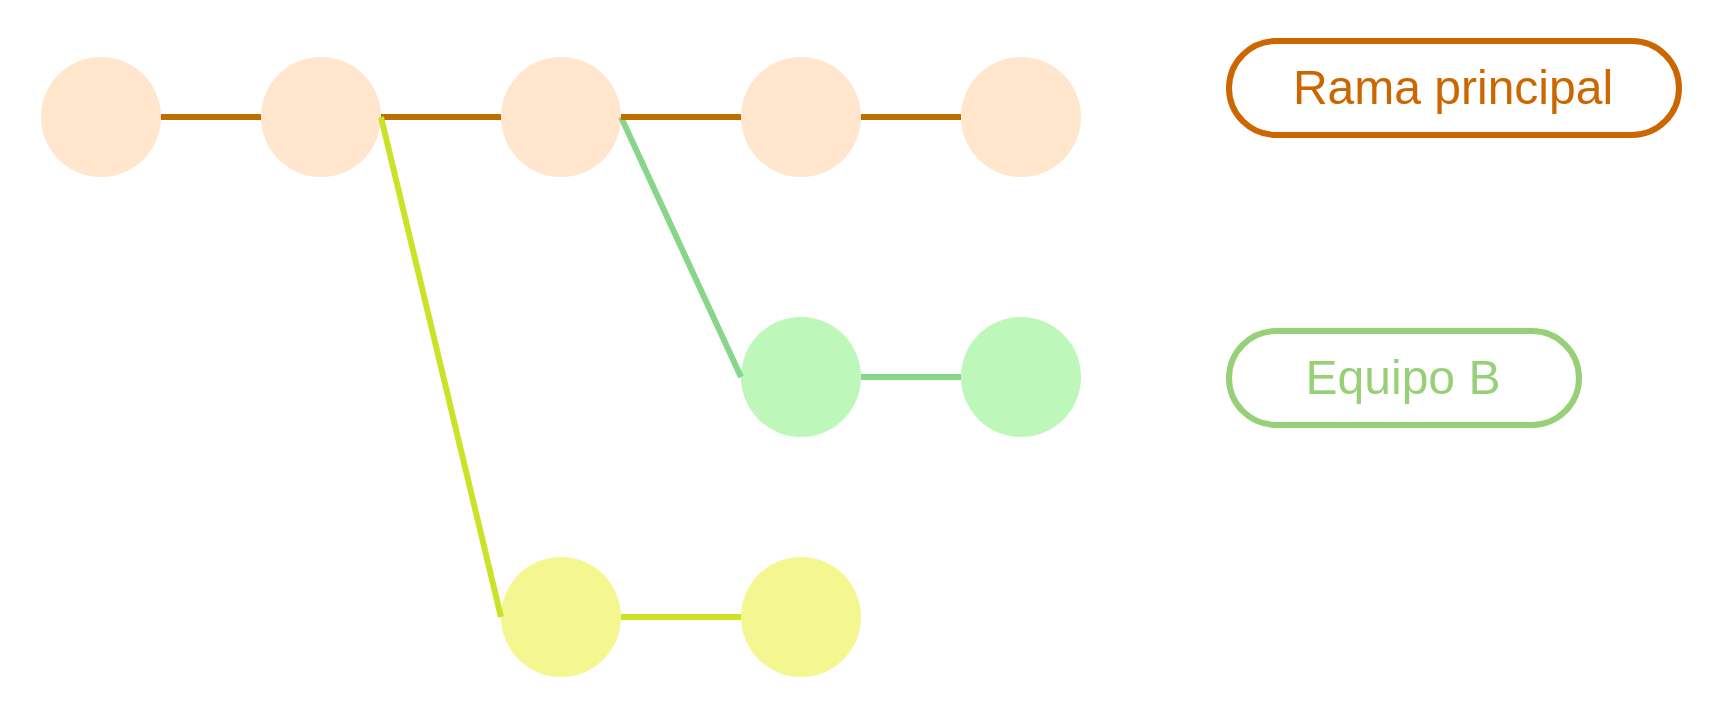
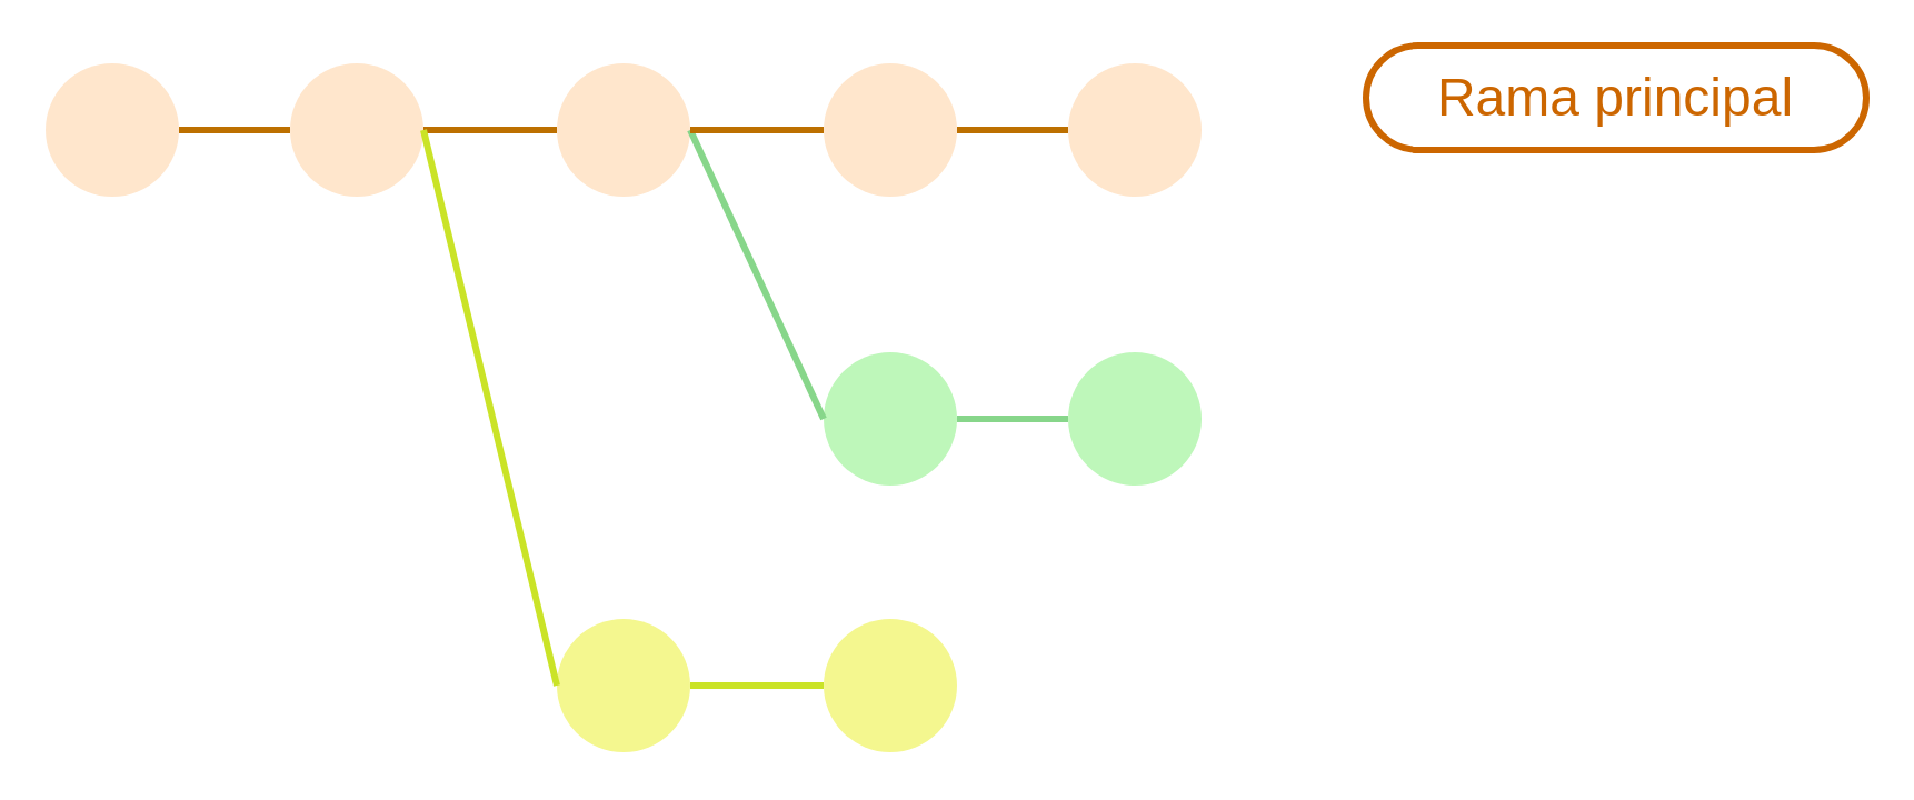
- <mxCell id="16" value="Equipo B" style="text;html=1;strokeColor=#97D077;fillColor=none;align=center;verticalAlign=middle;whiteSpace=wrap;rounded=1;fontSize=24;fontColor=#97D077;perimeterSpacing=20;spacing=20;arcSize=50;strokeWidth=3;" parent="1" vertex="1"><mxGeometry x="614" y="165" width="175" height="47" as="geometry" /></mxCell>
